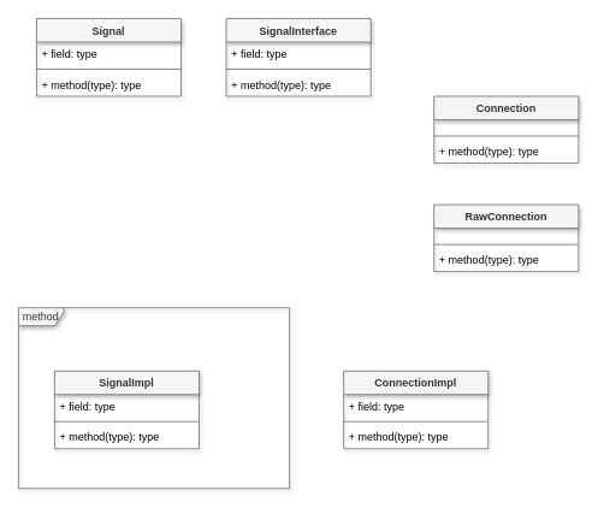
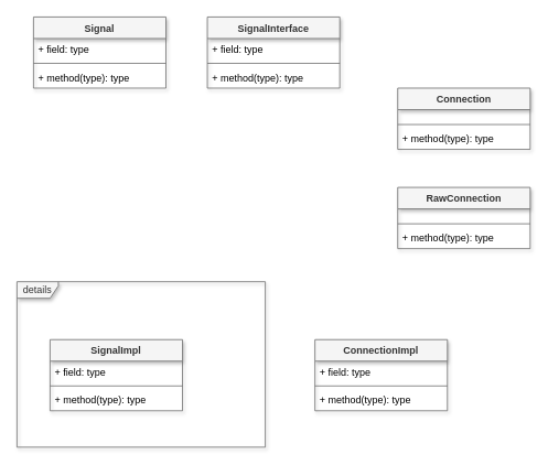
- <mxCell id="26" value="method" style="shape=umlFrame;whiteSpace=wrap;html=1;shadow=1;fillColor=#f5f5f5;fontColor=#333333;strokeColor=#666666;width=50;height=20;" vertex="1" parent="1"><mxGeometry x="20" y="340" width="300" height="200" as="geometry" /></mxCell>
+ <mxCell id="26" value="details" style="shape=umlFrame;whiteSpace=wrap;html=1;shadow=1;fillColor=#f5f5f5;fontColor=#333333;strokeColor=#666666;width=50;height=20;" vertex="1" parent="1"><mxGeometry x="20" y="340" width="300" height="200" as="geometry" /></mxCell>
